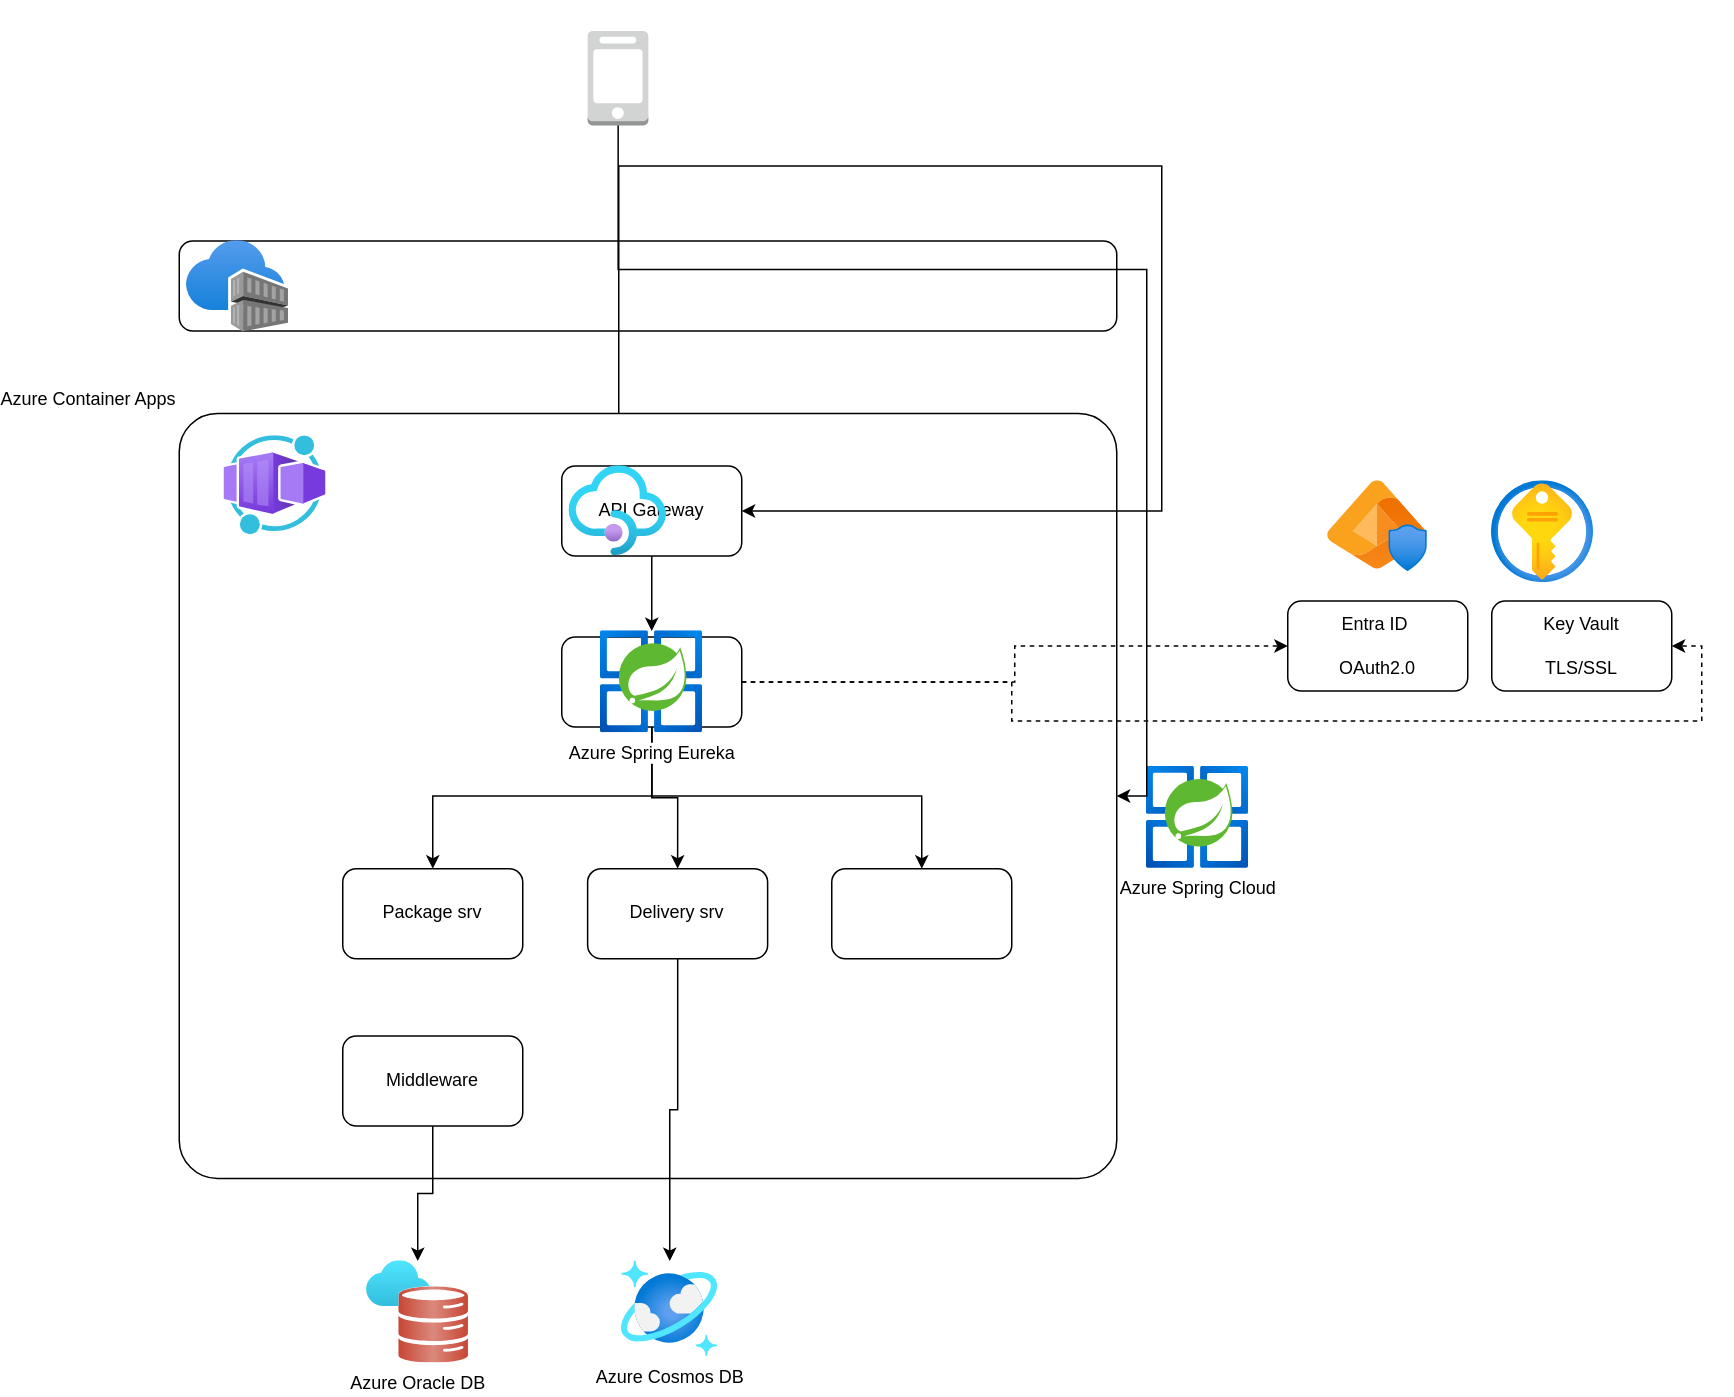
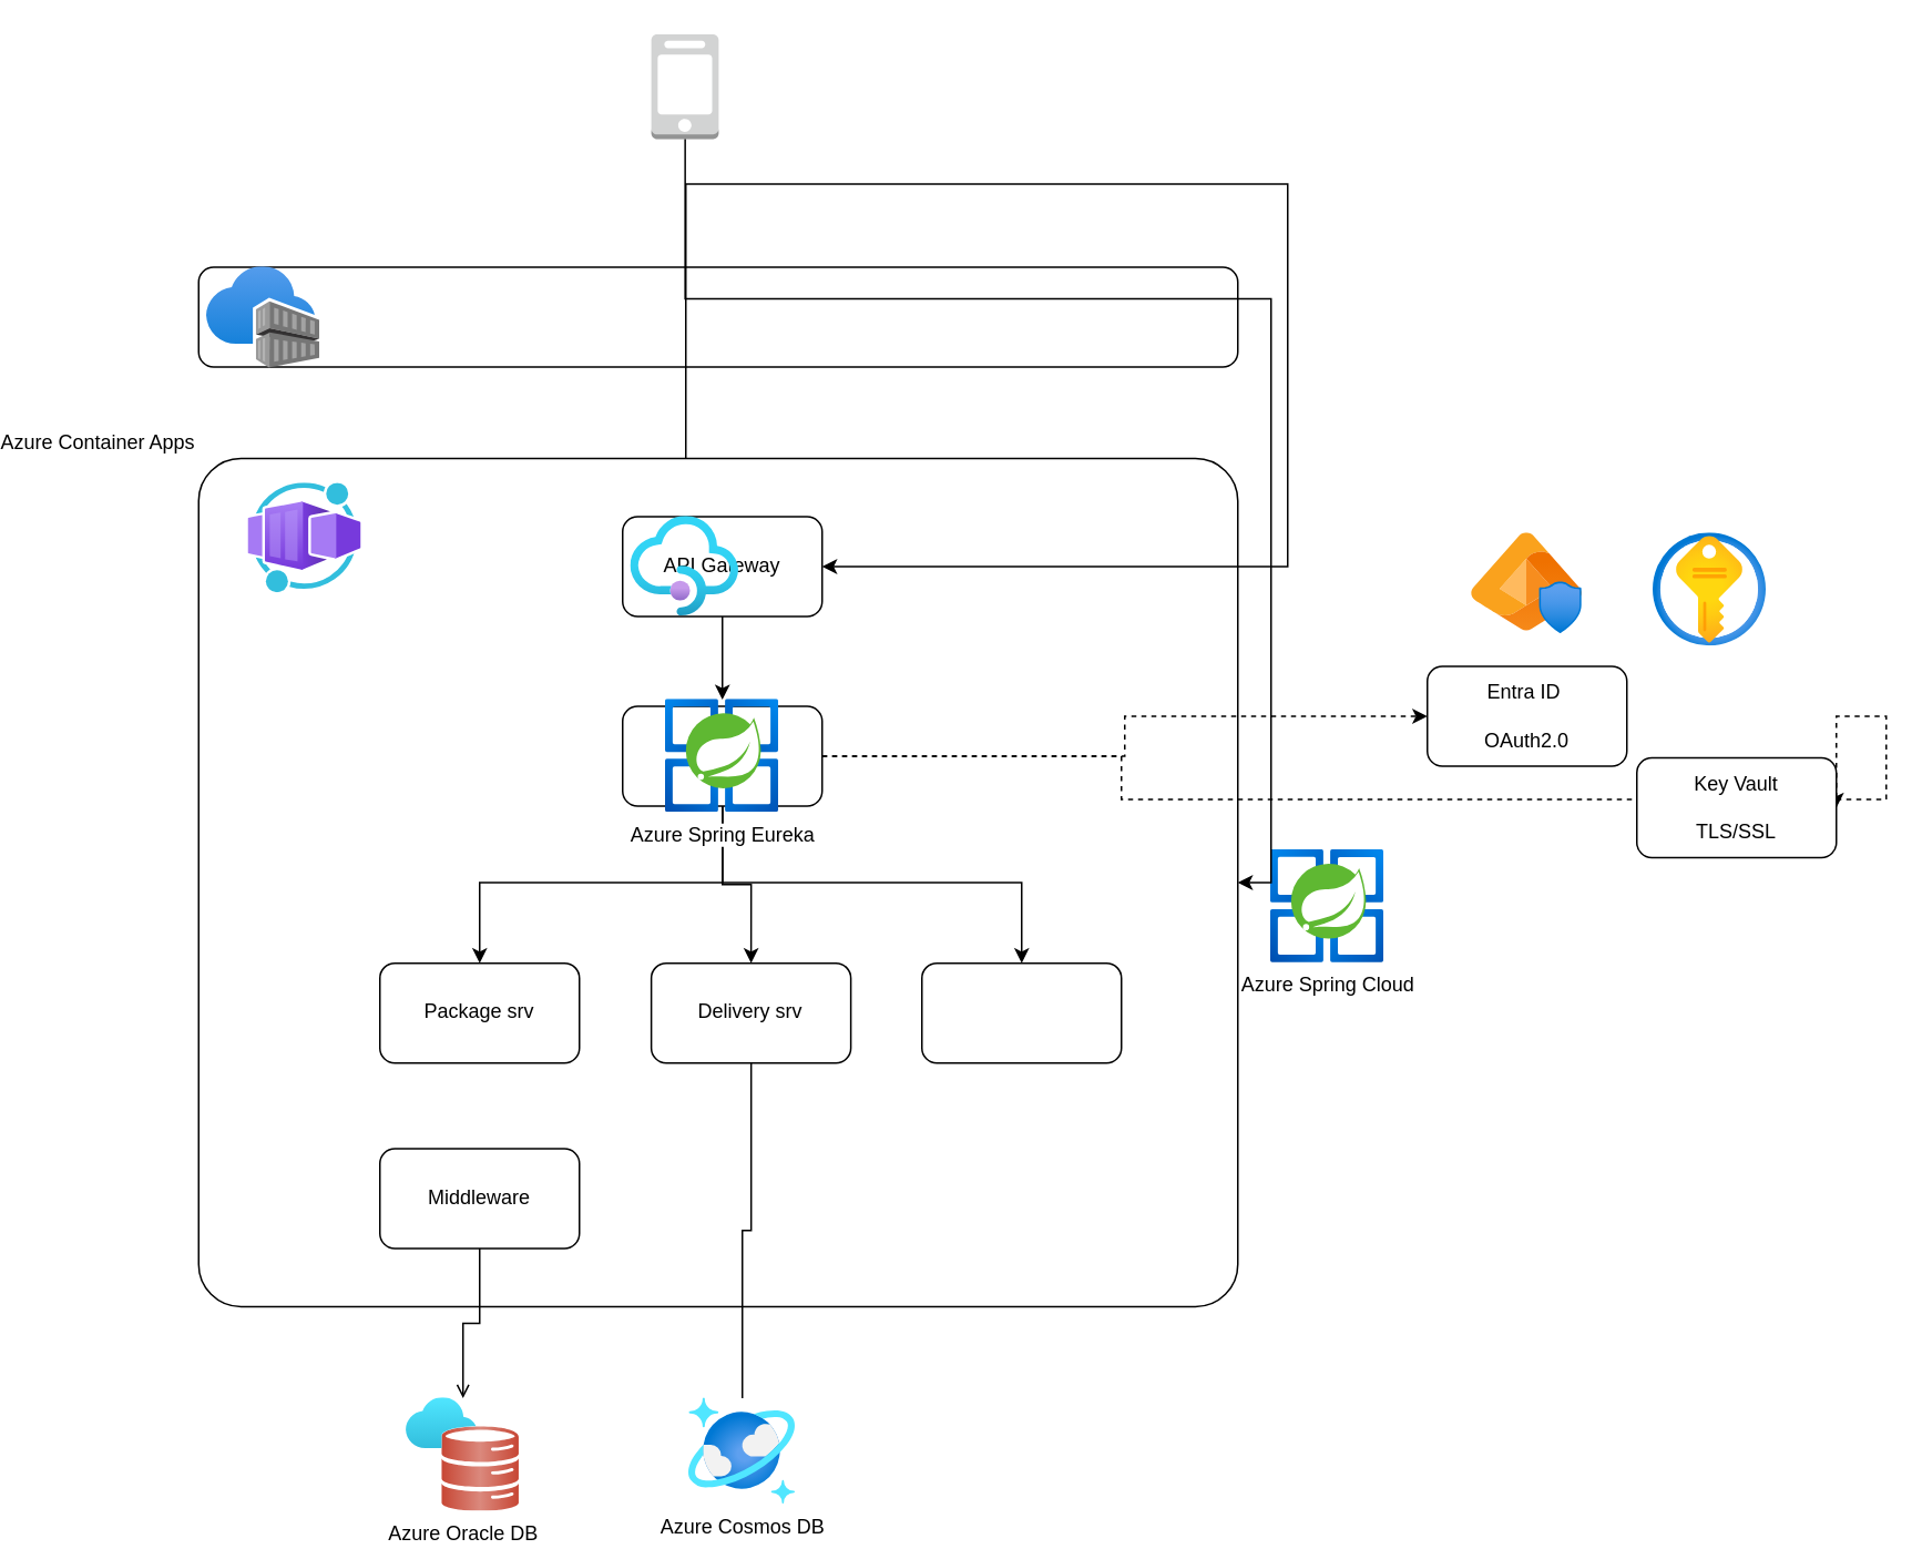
- <mxCell id="20" value="&lt;div&gt;Key Vault&lt;/div&gt;&lt;div&gt;&lt;span style=&quot;background-color: transparent; color: light-dark(rgb(0, 0, 0), rgb(255, 255, 255));&quot;&gt;&lt;br&gt;&lt;/span&gt;&lt;/div&gt;&lt;div&gt;&lt;span style=&quot;background-color: transparent; color: light-dark(rgb(0, 0, 0), rgb(255, 255, 255));&quot;&gt;TLS/SSL&lt;/span&gt;&lt;/div&gt;" style="rounded=1;whiteSpace=wrap;html=1;" parent="1" vertex="1"><mxGeometry x="895" y="400" width="120" height="60" as="geometry" /></mxCell>
+ <mxCell id="20" value="&lt;div&gt;Key Vault&lt;/div&gt;&lt;div&gt;&lt;span style=&quot;background-color: transparent; color: light-dark(rgb(0, 0, 0), rgb(255, 255, 255));&quot;&gt;&lt;br&gt;&lt;/span&gt;&lt;/div&gt;&lt;div&gt;&lt;span style=&quot;background-color: transparent; color: light-dark(rgb(0, 0, 0), rgb(255, 255, 255));&quot;&gt;TLS/SSL&lt;/span&gt;&lt;/div&gt;" style="rounded=1;whiteSpace=wrap;html=1;" parent="1" vertex="1"><mxGeometry x="885" y="455" width="120" height="60" as="geometry" /></mxCell>
- <mxCell id="28" style="edgeStyle=orthogonalEdgeStyle;rounded=0;orthogonalLoop=1;jettySize=auto;html=1;" parent="1" source="29" target="27" edge="1"><mxGeometry relative="1" as="geometry" /></mxCell>
+ <mxCell id="28" style="edgeStyle=orthogonalEdgeStyle;rounded=0;orthogonalLoop=1;jettySize=auto;html=1;endArrow=open;" parent="1" source="29" target="27" edge="1"><mxGeometry relative="1" as="geometry" /></mxCell>
- <mxCell id="24" style="edgeStyle=orthogonalEdgeStyle;rounded=0;orthogonalLoop=1;jettySize=auto;html=1;" edge="1" parent="1" source="25" target="30"><mxGeometry relative="1" as="geometry" /></mxCell>
+ <mxCell id="24" style="edgeStyle=orthogonalEdgeStyle;rounded=0;orthogonalLoop=1;jettySize=auto;html=1;endArrow=none;" edge="1" parent="1" source="25" target="30"><mxGeometry relative="1" as="geometry" /></mxCell>
